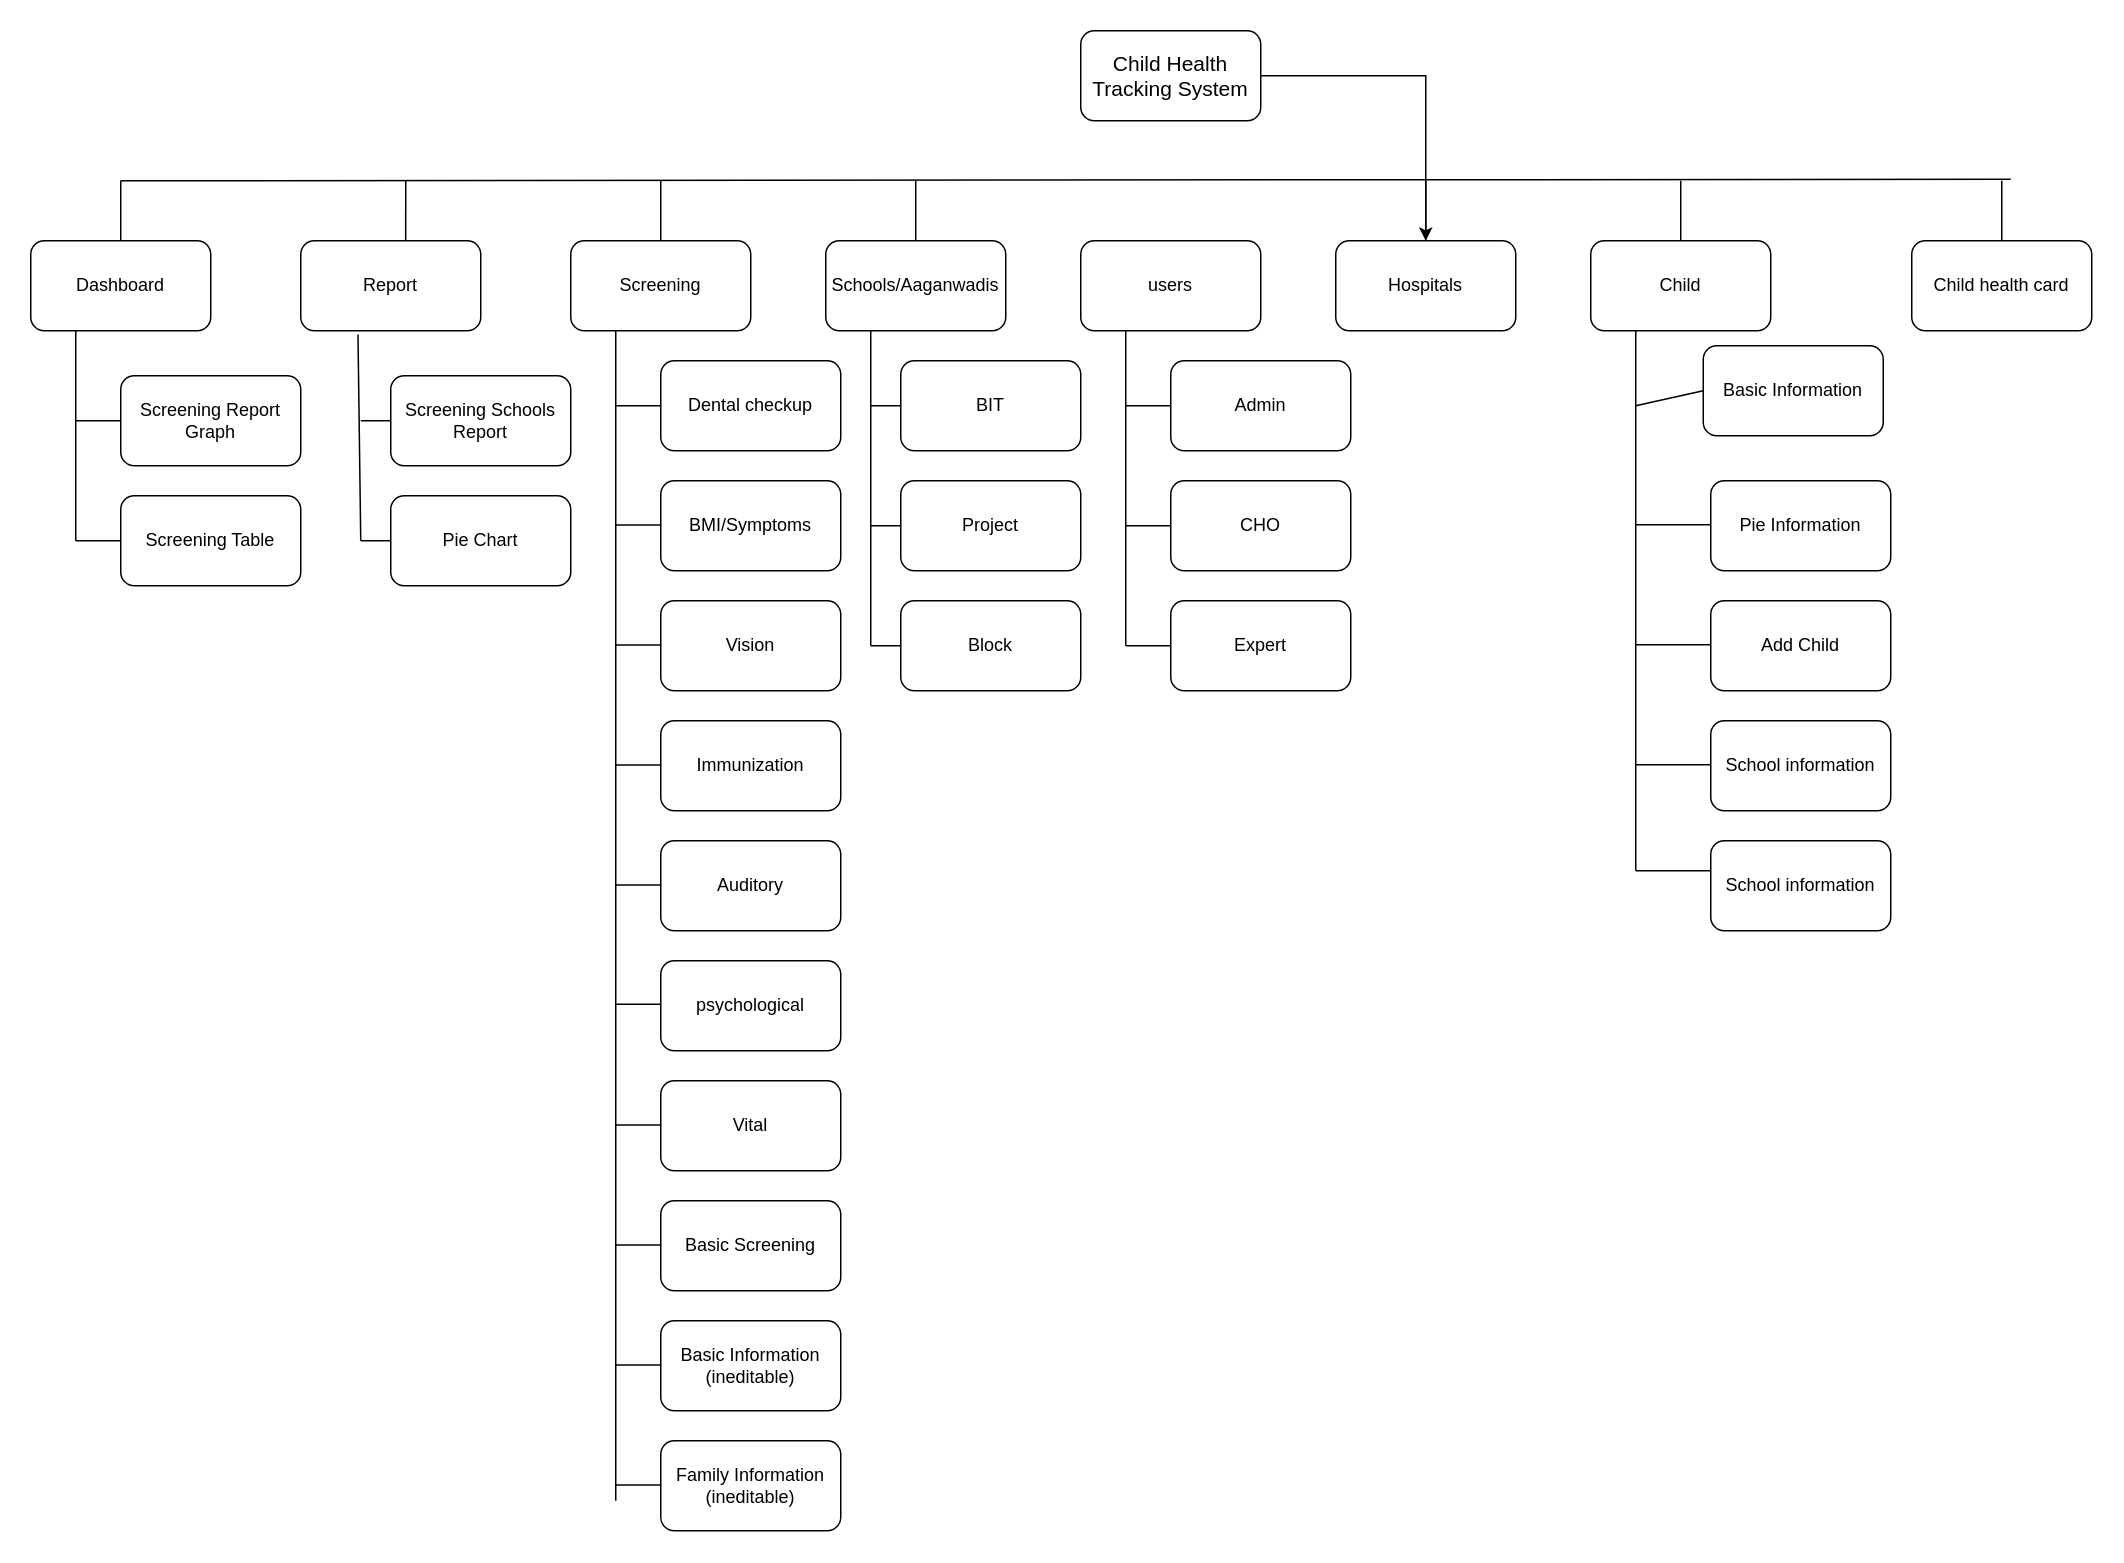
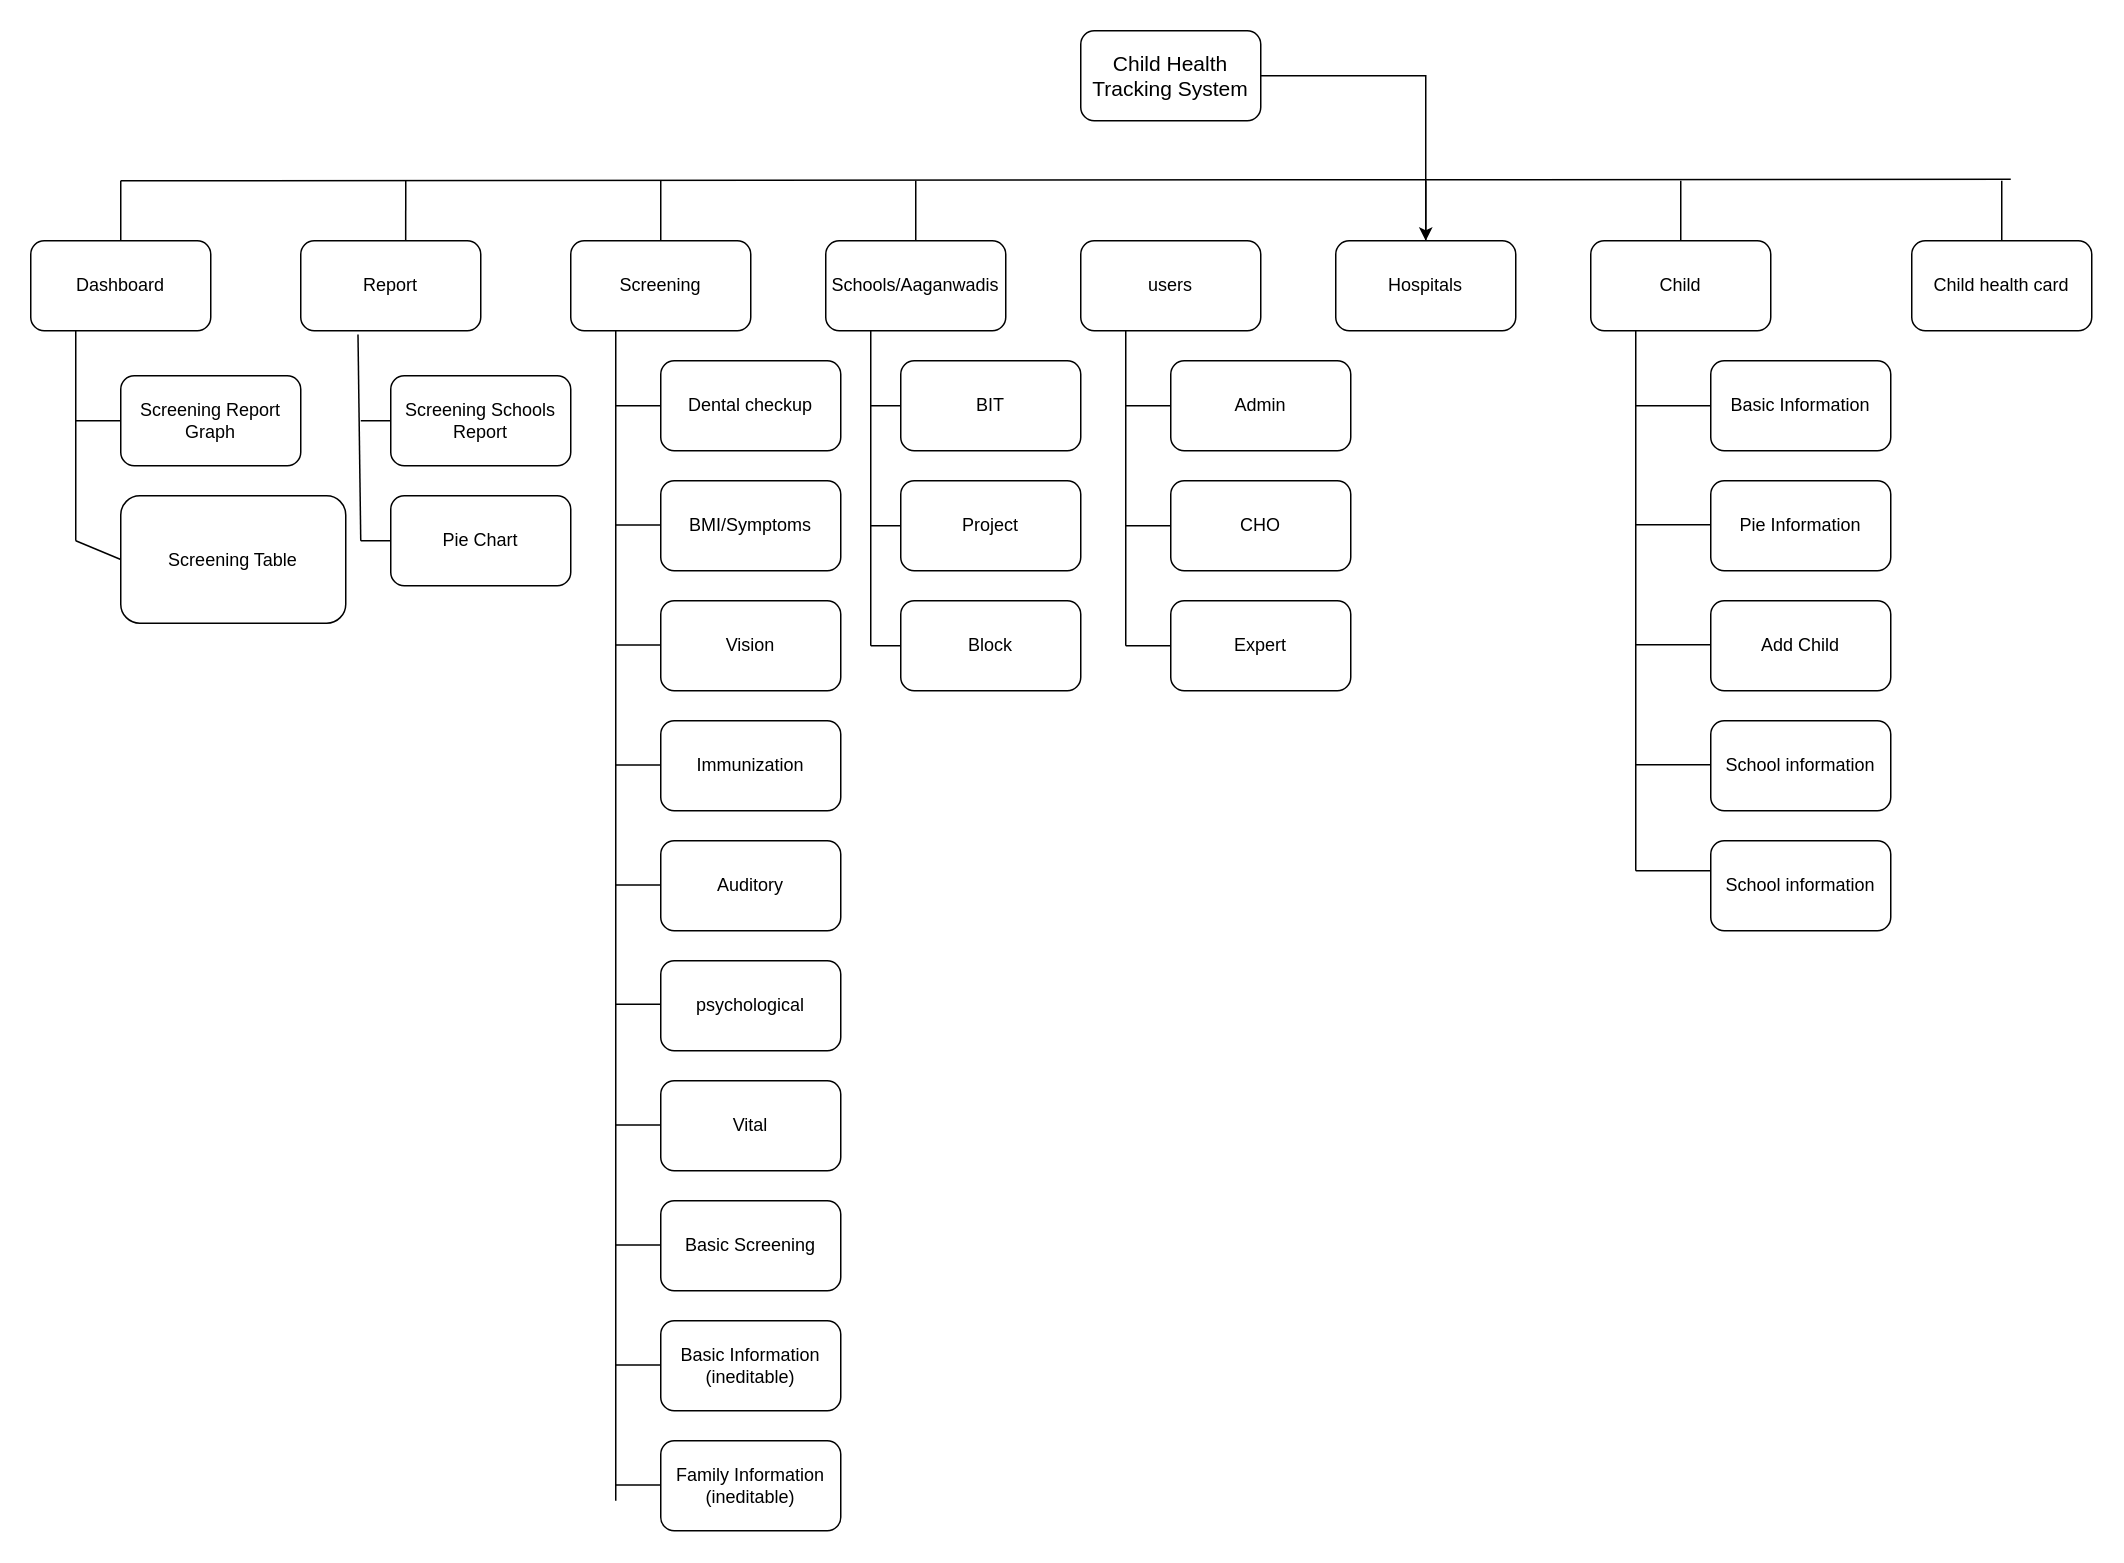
- <mxCell id="29" value="Basic Information&lt;br&gt;" style="whiteSpace=wrap;html=1;rounded=1;" vertex="1" parent="1"><mxGeometry x="1135" y="230" width="120" height="60" as="geometry" /></mxCell>
+ <mxCell id="29" value="Basic Information&lt;br&gt;" style="whiteSpace=wrap;html=1;rounded=1;" vertex="1" parent="1"><mxGeometry x="1140" y="240" width="120" height="60" as="geometry" /></mxCell>
- <mxCell id="67" value="Screening Table" style="whiteSpace=wrap;html=1;rounded=1;" vertex="1" parent="1"><mxGeometry x="80" y="330" width="120" height="60" as="geometry" /></mxCell>
+ <mxCell id="67" value="Screening Table" style="whiteSpace=wrap;html=1;rounded=1;" vertex="1" parent="1"><mxGeometry x="80" y="330" width="150" height="85" as="geometry" /></mxCell>
